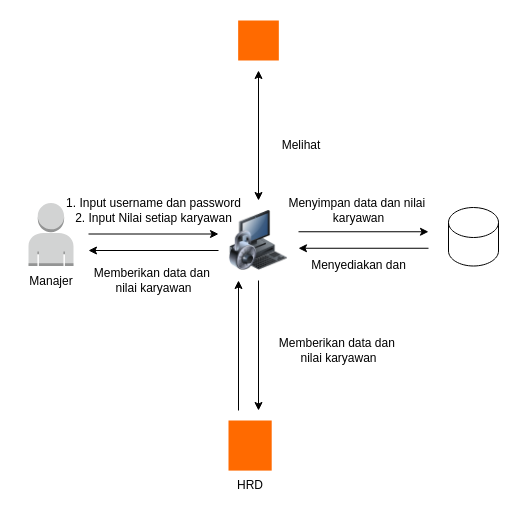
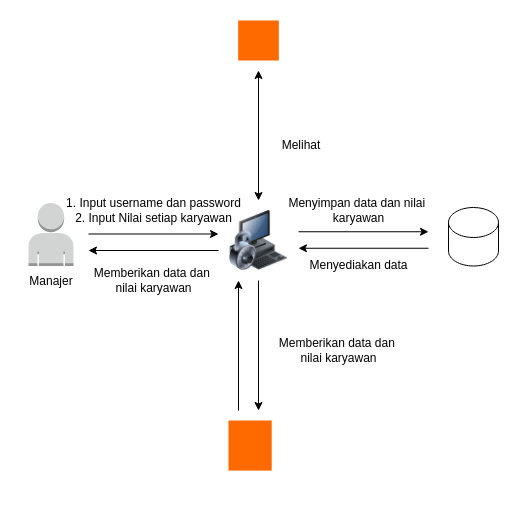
- <mxCell id="16" value="&lt;font style=&quot;vertical-align: inherit;&quot;&gt;&lt;font style=&quot;vertical-align: inherit;&quot;&gt;Menyediakan dan&lt;/font&gt;&lt;/font&gt;" style="text;html=1;align=center;verticalAlign=middle;resizable=0;points=[];autosize=1;strokeColor=none;fillColor=none;" vertex="1" parent="1"><mxGeometry x="298.33" y="250" width="120" height="30" as="geometry" /></mxCell>
+ <mxCell id="16" value="&lt;font style=&quot;vertical-align: inherit;&quot;&gt;&lt;font style=&quot;vertical-align: inherit;&quot;&gt;Menyediakan data&lt;/font&gt;&lt;/font&gt;" style="text;html=1;align=center;verticalAlign=middle;resizable=0;points=[];autosize=1;strokeColor=none;fillColor=none;" vertex="1" parent="1"><mxGeometry x="298.33" y="250" width="120" height="30" as="geometry" /></mxCell>
- <mxCell id="18" value="&lt;font style=&quot;vertical-align: inherit;&quot;&gt;&lt;font style=&quot;vertical-align: inherit;&quot;&gt;HRD&lt;/font&gt;&lt;/font&gt;" style="text;html=1;align=center;verticalAlign=middle;whiteSpace=wrap;rounded=0;" vertex="1" parent="1"><mxGeometry x="219.6" y="470.1" width="60" height="30" as="geometry" /></mxCell>
